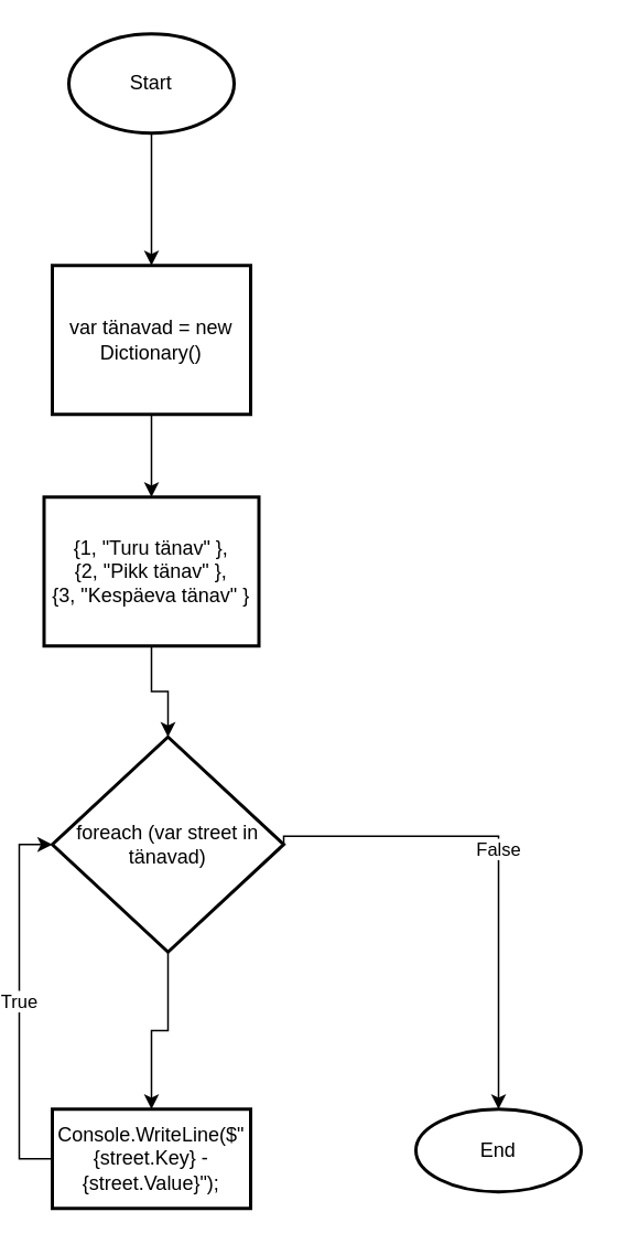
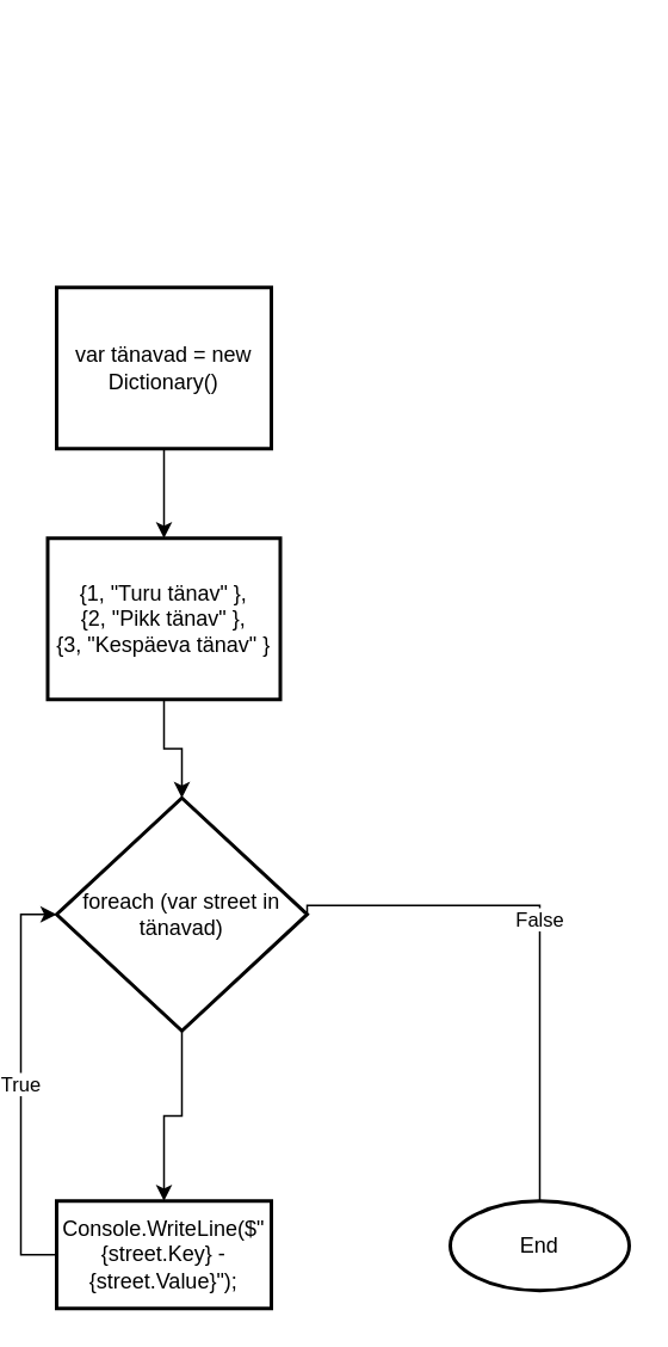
- <mxCell id="3" value="Start" style="strokeWidth=2;html=1;shape=mxgraph.flowchart.start_1;whiteSpace=wrap;" vertex="1" parent="1"><mxGeometry x="35" y="20" width="100" height="60" as="geometry" /></mxCell>
- <mxCell id="2" value="" style="edgeStyle=orthogonalEdgeStyle;rounded=0;orthogonalLoop=1;jettySize=auto;html=1;" edge="1" parent="1" source="3" target="6"><mxGeometry relative="1" as="geometry" /></mxCell>
- <mxCell id="10" value="False" style="edgeStyle=orthogonalEdgeStyle;rounded=0;orthogonalLoop=1;jettySize=auto;html=1;exitX=1;exitY=0.5;exitDx=0;exitDy=0;entryX=0.5;entryY=0;entryDx=0;entryDy=0;entryPerimeter=0;" edge="1" parent="1" source="11" target="4"><mxGeometry x="-0.049" relative="1" as="geometry"><Array as="points"><mxPoint x="295" y="505" /></Array><mxPoint as="offset" /></mxGeometry></mxCell>
+ <mxCell id="10" value="False" style="edgeStyle=orthogonalEdgeStyle;rounded=0;orthogonalLoop=1;jettySize=auto;html=1;exitX=1;exitY=0.5;exitDx=0;exitDy=0;entryX=0.5;entryY=0;entryDx=0;entryDy=0;entryPerimeter=0;endArrow=none;" edge="1" parent="1" source="11" target="4"><mxGeometry x="-0.049" relative="1" as="geometry"><Array as="points"><mxPoint x="295" y="505" /></Array><mxPoint as="offset" /></mxGeometry></mxCell>
